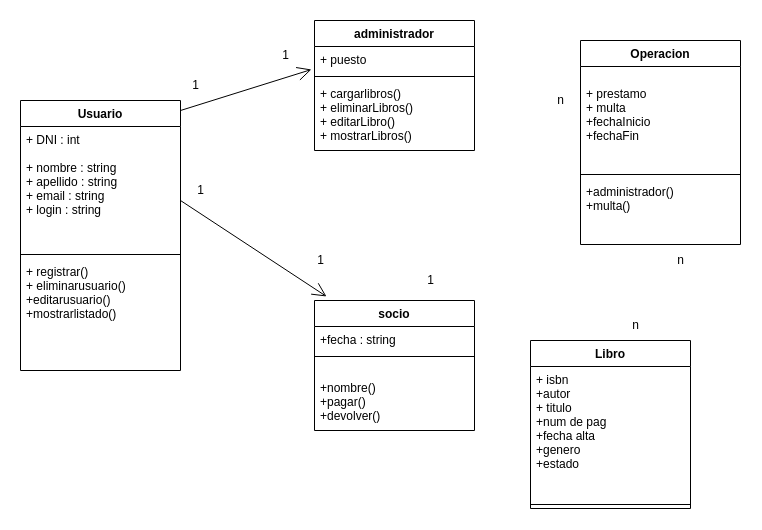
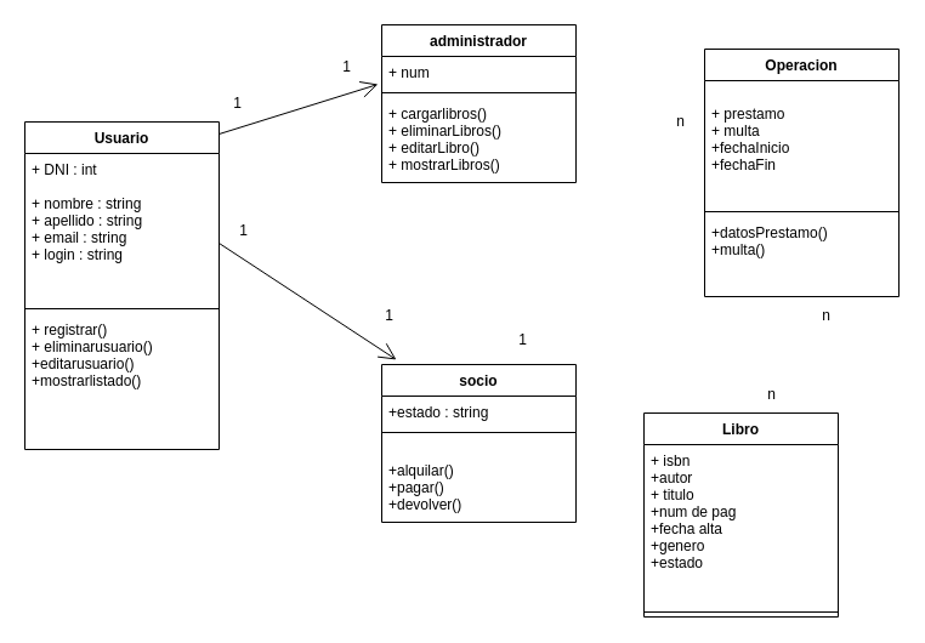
- <mxCell id="18" value="+ puesto" style="text;strokeColor=none;fillColor=none;align=left;verticalAlign=top;spacingLeft=4;spacingRight=4;overflow=hidden;rotatable=0;points=[[0,0.5],[1,0.5]];portConstraint=eastwest;" vertex="1" parent="17"><mxGeometry y="26" width="160" height="26" as="geometry" /></mxCell>
+ <mxCell id="18" value="+ num" style="text;strokeColor=none;fillColor=none;align=left;verticalAlign=top;spacingLeft=4;spacingRight=4;overflow=hidden;rotatable=0;points=[[0,0.5],[1,0.5]];portConstraint=eastwest;" vertex="1" parent="17"><mxGeometry y="26" width="160" height="26" as="geometry" /></mxCell>
- <mxCell id="8" value="+administrador()&#10;+multa()&#10;" style="text;strokeColor=none;fillColor=none;align=left;verticalAlign=top;spacingLeft=4;spacingRight=4;overflow=hidden;rotatable=0;points=[[0,0.5],[1,0.5]];portConstraint=eastwest;" vertex="1" parent="5"><mxGeometry y="138" width="160" height="66" as="geometry" /></mxCell>
+ <mxCell id="8" value="+datosPrestamo()&#10;+multa()&#10;" style="text;strokeColor=none;fillColor=none;align=left;verticalAlign=top;spacingLeft=4;spacingRight=4;overflow=hidden;rotatable=0;points=[[0,0.5],[1,0.5]];portConstraint=eastwest;" vertex="1" parent="5"><mxGeometry y="138" width="160" height="66" as="geometry" /></mxCell>
- <mxCell id="14" value="+fecha : string" style="text;strokeColor=none;fillColor=none;align=left;verticalAlign=top;spacingLeft=4;spacingRight=4;overflow=hidden;rotatable=0;points=[[0,0.5],[1,0.5]];portConstraint=eastwest;" vertex="1" parent="13"><mxGeometry y="26" width="160" height="26" as="geometry" /></mxCell>
+ <mxCell id="14" value="+estado : string" style="text;strokeColor=none;fillColor=none;align=left;verticalAlign=top;spacingLeft=4;spacingRight=4;overflow=hidden;rotatable=0;points=[[0,0.5],[1,0.5]];portConstraint=eastwest;" vertex="1" parent="13"><mxGeometry y="26" width="160" height="26" as="geometry" /></mxCell>
- <mxCell id="16" value="&#10;+nombre()&#10;+pagar()&#10;+devolver()&#10;&#10;&#10;" style="text;strokeColor=none;fillColor=none;align=left;verticalAlign=top;spacingLeft=4;spacingRight=4;overflow=hidden;rotatable=0;points=[[0,0.5],[1,0.5]];portConstraint=eastwest;" vertex="1" parent="13"><mxGeometry y="60" width="160" height="70" as="geometry" /></mxCell>
+ <mxCell id="16" value="&#10;+alquilar()&#10;+pagar()&#10;+devolver()&#10;&#10;&#10;" style="text;strokeColor=none;fillColor=none;align=left;verticalAlign=top;spacingLeft=4;spacingRight=4;overflow=hidden;rotatable=0;points=[[0,0.5],[1,0.5]];portConstraint=eastwest;" vertex="1" parent="13"><mxGeometry y="60" width="160" height="70" as="geometry" /></mxCell>
